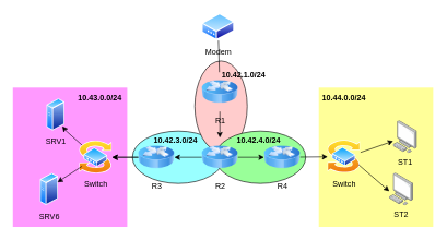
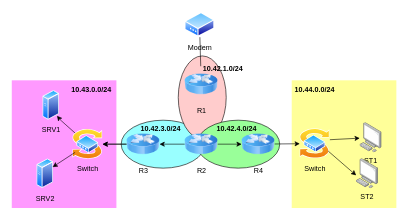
- <mxCell id="11" value="" style="edgeStyle=none;html=1;strokeColor=#000000;fontColor=#000000;" edge="1" parent="1" source="12" target="17"><mxGeometry relative="1" as="geometry" /></mxCell>
- <mxCell id="8" value="ST1" style="points=[];aspect=fixed;html=1;align=center;shadow=0;dashed=0;image;image=img/lib/allied_telesis/computer_and_terminals/Personal_Computer.svg;fontColor=#000000;labelBackgroundColor=none;strokeColor=#000000;" vertex="1" parent="1"><mxGeometry x="599" y="184" width="36.89" height="50" as="geometry" /></mxCell>
+ <mxCell id="8" value="ST1" style="points=[];aspect=fixed;html=1;align=center;shadow=0;dashed=0;image;image=img/lib/allied_telesis/computer_and_terminals/Personal_Computer.svg;fontColor=#000000;labelBackgroundColor=none;strokeColor=#000000;" vertex="1" parent="1"><mxGeometry x="599" y="204" width="36.89" height="50" as="geometry" /></mxCell>
- <mxCell id="23" value="&lt;span style=&quot;&quot;&gt;SRV6&lt;/span&gt;" style="aspect=fixed;perimeter=ellipsePerimeter;html=1;align=center;shadow=0;dashed=0;spacingTop=3;image;image=img/lib/active_directory/generic_server.svg;fontColor=#000000;labelBackgroundColor=none;strokeColor=#000000;" vertex="1" parent="1"><mxGeometry x="60" y="264" width="28.0" height="50" as="geometry" /></mxCell>
+ <mxCell id="23" value="&lt;span style=&quot;&quot;&gt;SRV2&lt;/span&gt;" style="aspect=fixed;perimeter=ellipsePerimeter;html=1;align=center;shadow=0;dashed=0;spacingTop=3;image;image=img/lib/active_directory/generic_server.svg;fontColor=#000000;labelBackgroundColor=none;strokeColor=#000000;" vertex="1" parent="1"><mxGeometry x="60" y="264" width="28.0" height="50" as="geometry" /></mxCell>
